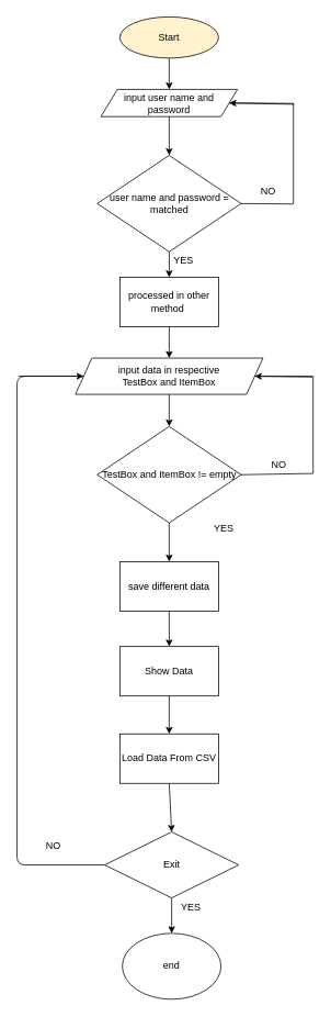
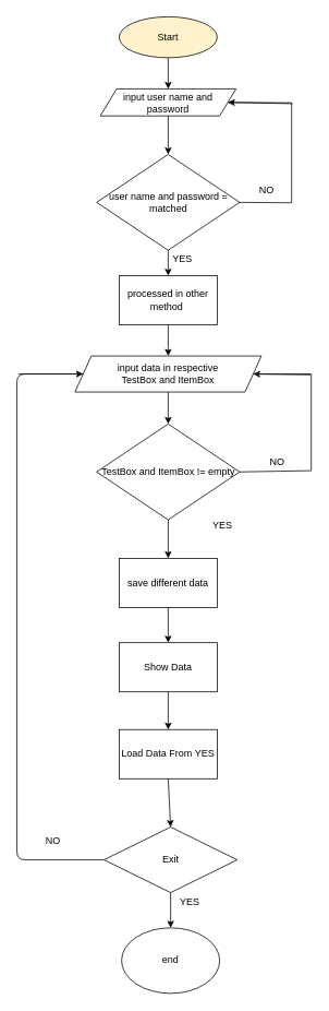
- <mxCell id="26" value="Load Data From CSV" style="rounded=0;whiteSpace=wrap;html=1;" parent="1" vertex="1"><mxGeometry x="145" y="890" width="120" height="60" as="geometry" /></mxCell>
+ <mxCell id="26" value="Load Data From YES" style="rounded=0;whiteSpace=wrap;html=1;" parent="1" vertex="1"><mxGeometry x="145" y="890" width="120" height="60" as="geometry" /></mxCell>
